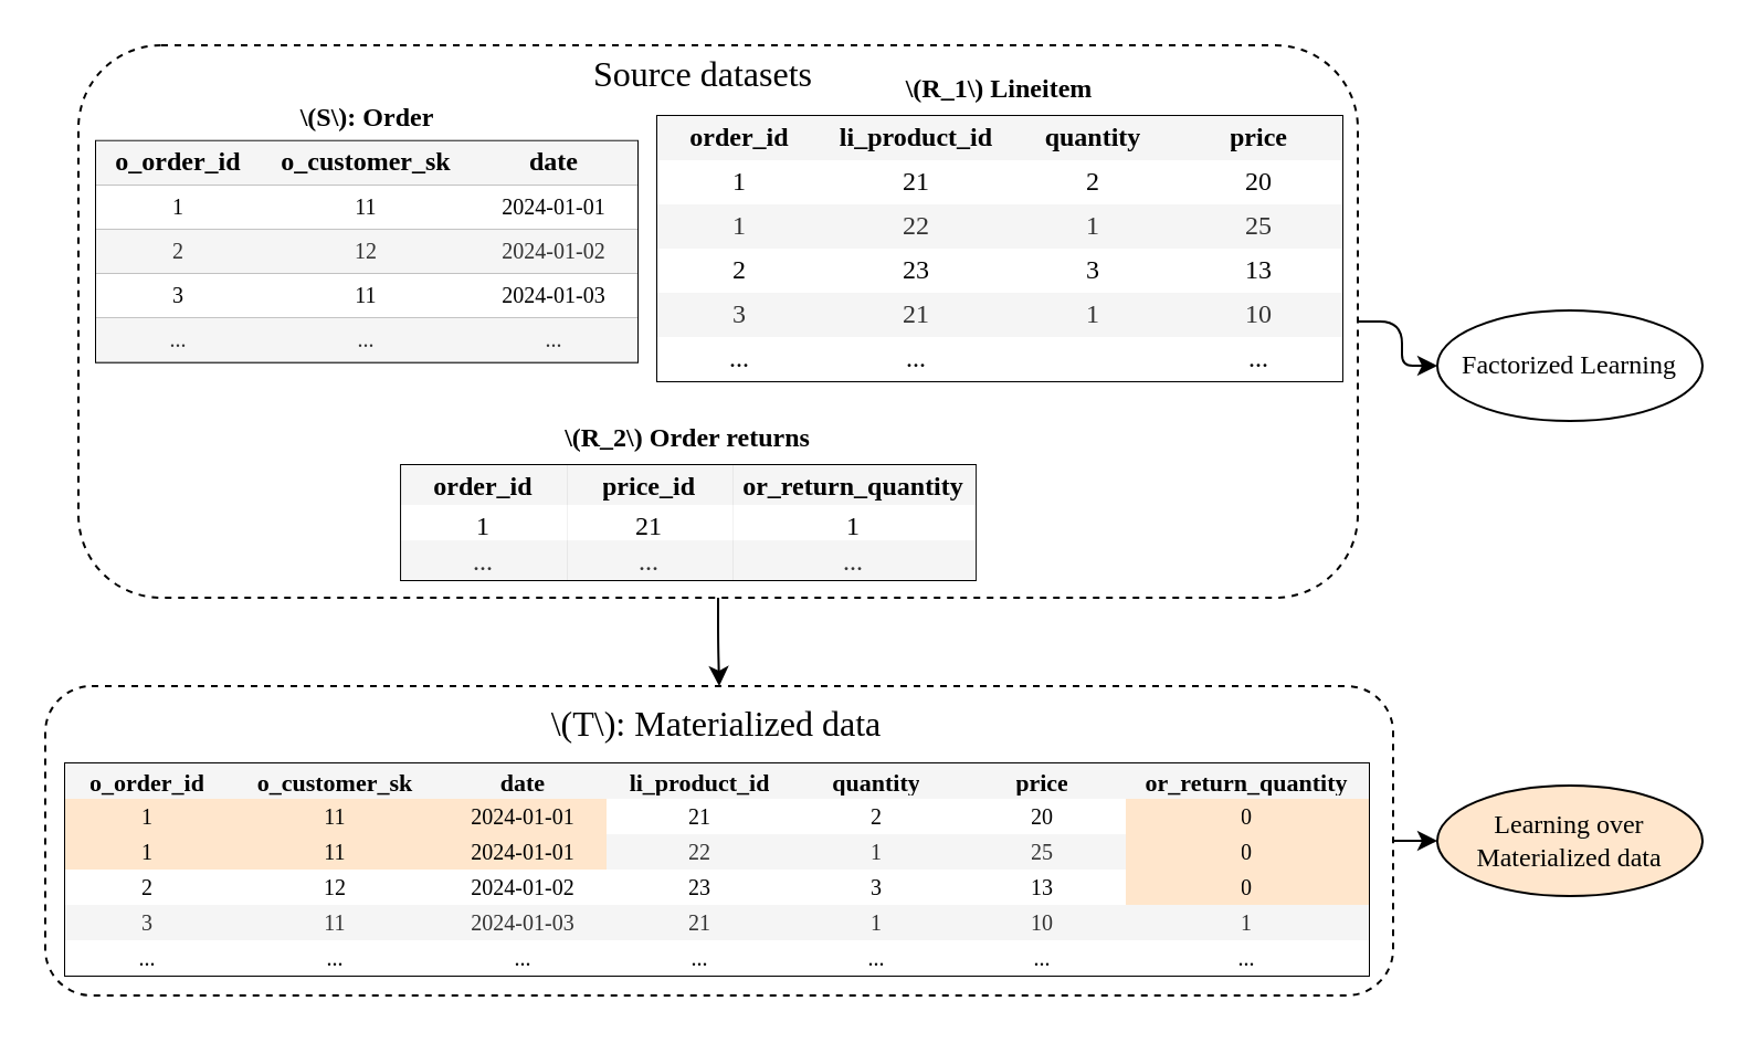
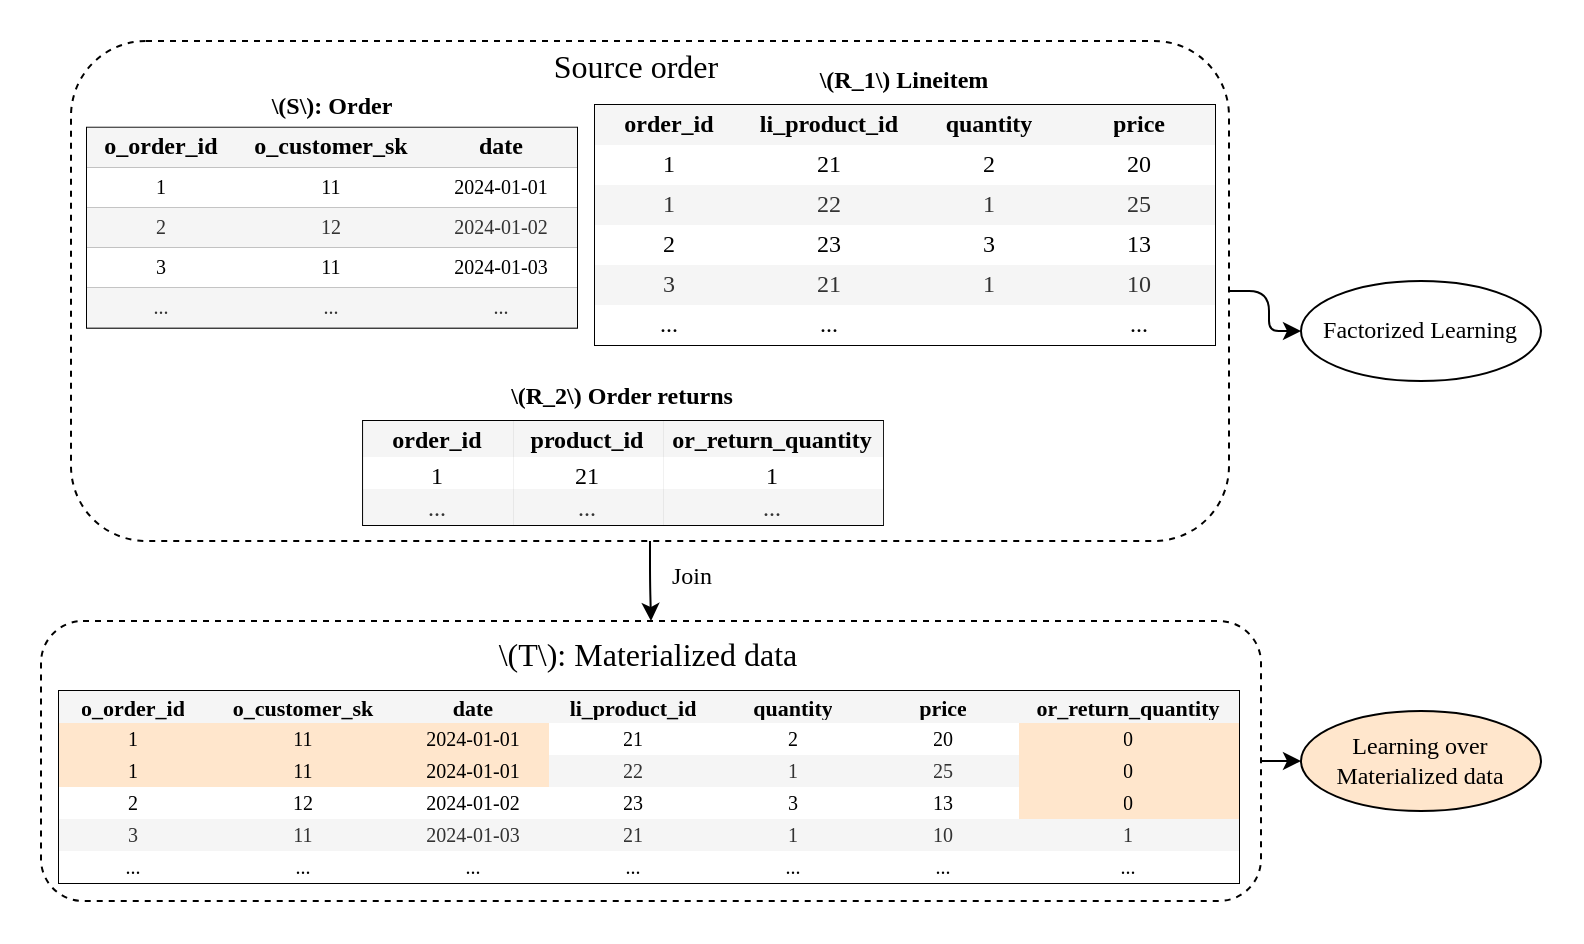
- <mxCell id="8" value="&lt;font style=&quot;font-size: 16px;&quot;&gt;Source datasets&lt;/font&gt;" style="text;html=1;strokeColor=none;fillColor=none;align=center;verticalAlign=middle;whiteSpace=wrap;rounded=1;fontSize=16;fontColor=#000000;fontFamily=palatina;fontSource=https%3A%2F%2Ffonts.googleapis.com%2Fcss%3Ffamily%3Dpalatina;" parent="1" vertex="1"><mxGeometry x="258.5" y="23.33" width="117.5" height="20" as="geometry" /></mxCell>
+ <mxCell id="8" value="&lt;font style=&quot;font-size: 16px;&quot;&gt;Source order&lt;/font&gt;" style="text;html=1;strokeColor=none;fillColor=none;align=center;verticalAlign=middle;whiteSpace=wrap;rounded=1;fontSize=16;fontColor=#000000;fontFamily=palatina;fontSource=https%3A%2F%2Ffonts.googleapis.com%2Fcss%3Ffamily%3Dpalatina;" parent="1" vertex="1"><mxGeometry x="258.5" y="23.33" width="117.5" height="20" as="geometry" /></mxCell>
- <mxCell id="118" value="price_id" style="shape=partialRectangle;html=1;whiteSpace=wrap;connectable=0;overflow=hidden;top=0;left=0;bottom=0;right=0;pointerEvents=1;labelBackgroundColor=none;fillColor=#f5f5f5;strokeColor=#666666;fontColor=#000000;fontSize=12;fontFamily=palatina;fontSource=https%3A%2F%2Ffonts.googleapis.com%2Fcss%3Ffamily%3Dpalatina;fontStyle=1;rounded=1;" parent="116" vertex="1"><mxGeometry x="75" width="75" height="18" as="geometry"><mxRectangle width="75" height="18" as="alternateBounds" /></mxGeometry></mxCell>
+ <mxCell id="118" value="product_id" style="shape=partialRectangle;html=1;whiteSpace=wrap;connectable=0;overflow=hidden;top=0;left=0;bottom=0;right=0;pointerEvents=1;labelBackgroundColor=none;fillColor=#f5f5f5;strokeColor=#666666;fontColor=#000000;fontSize=12;fontFamily=palatina;fontSource=https%3A%2F%2Ffonts.googleapis.com%2Fcss%3Ffamily%3Dpalatina;fontStyle=1;rounded=1;" parent="116" vertex="1"><mxGeometry x="75" width="75" height="18" as="geometry"><mxRectangle width="75" height="18" as="alternateBounds" /></mxGeometry></mxCell>
+ <mxCell id="112" value="&lt;font style=&quot;font-size: 12px;&quot;&gt;Join&lt;/font&gt;" style="text;html=1;strokeColor=none;fillColor=none;align=center;verticalAlign=middle;whiteSpace=wrap;rounded=1;fontSize=12;fontFamily=palatina;fontSource=https%3A%2F%2Ffonts.googleapis.com%2Fcss%3Ffamily%3Dpalatina;fontColor=#000000;" parent="1" vertex="1"><mxGeometry x="316" y="273" width="60" height="30" as="geometry" /></mxCell>
